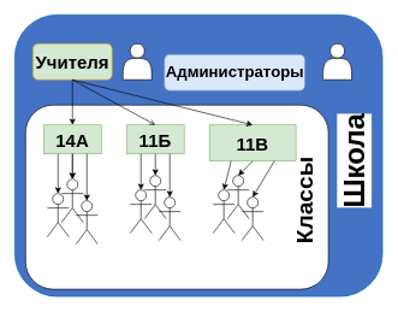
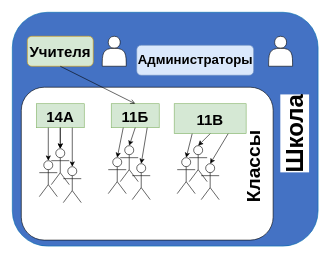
- <mxCell id="32" value="" style="endArrow=classic;html=1;exitX=0.5;exitY=1;exitDx=0;exitDy=0;entryX=0.5;entryY=0;entryDx=0;entryDy=0;" parent="1" source="29" target="7" edge="1"><mxGeometry width="50" height="50" relative="1" as="geometry"><mxPoint x="170" y="280" as="sourcePoint" /><mxPoint x="310" y="200" as="targetPoint" /></mxGeometry></mxCell>
- <mxCell id="30" value="" style="endArrow=classic;html=1;exitX=0.5;exitY=1;exitDx=0;exitDy=0;entryX=0.5;entryY=0;entryDx=0;entryDy=0;" parent="1" source="29" target="5" edge="1"><mxGeometry width="50" height="50" relative="1" as="geometry"><mxPoint x="170" y="280" as="sourcePoint" /><mxPoint x="80" y="200" as="targetPoint" /></mxGeometry></mxCell>
- <mxCell id="6" value="&lt;font style=&quot;font-size: 25px&quot;&gt;11Б&lt;/font&gt;" style="rounded=0;whiteSpace=wrap;html=1;fillColor=#d5e8d4;strokeColor=#82b366;fontStyle=1" parent="1" vertex="1"><mxGeometry x="175" y="172.5" width="80" height="40" as="geometry" /></mxCell>
+ <mxCell id="6" value="&lt;font style=&quot;font-size: 25px&quot;&gt;11Б&lt;/font&gt;" style="rounded=0;whiteSpace=wrap;html=1;fillColor=#d5e8d4;strokeColor=#82b366;fontStyle=1" parent="1" vertex="1"><mxGeometry x="185" y="172.5" width="80" height="40" as="geometry" /></mxCell>
